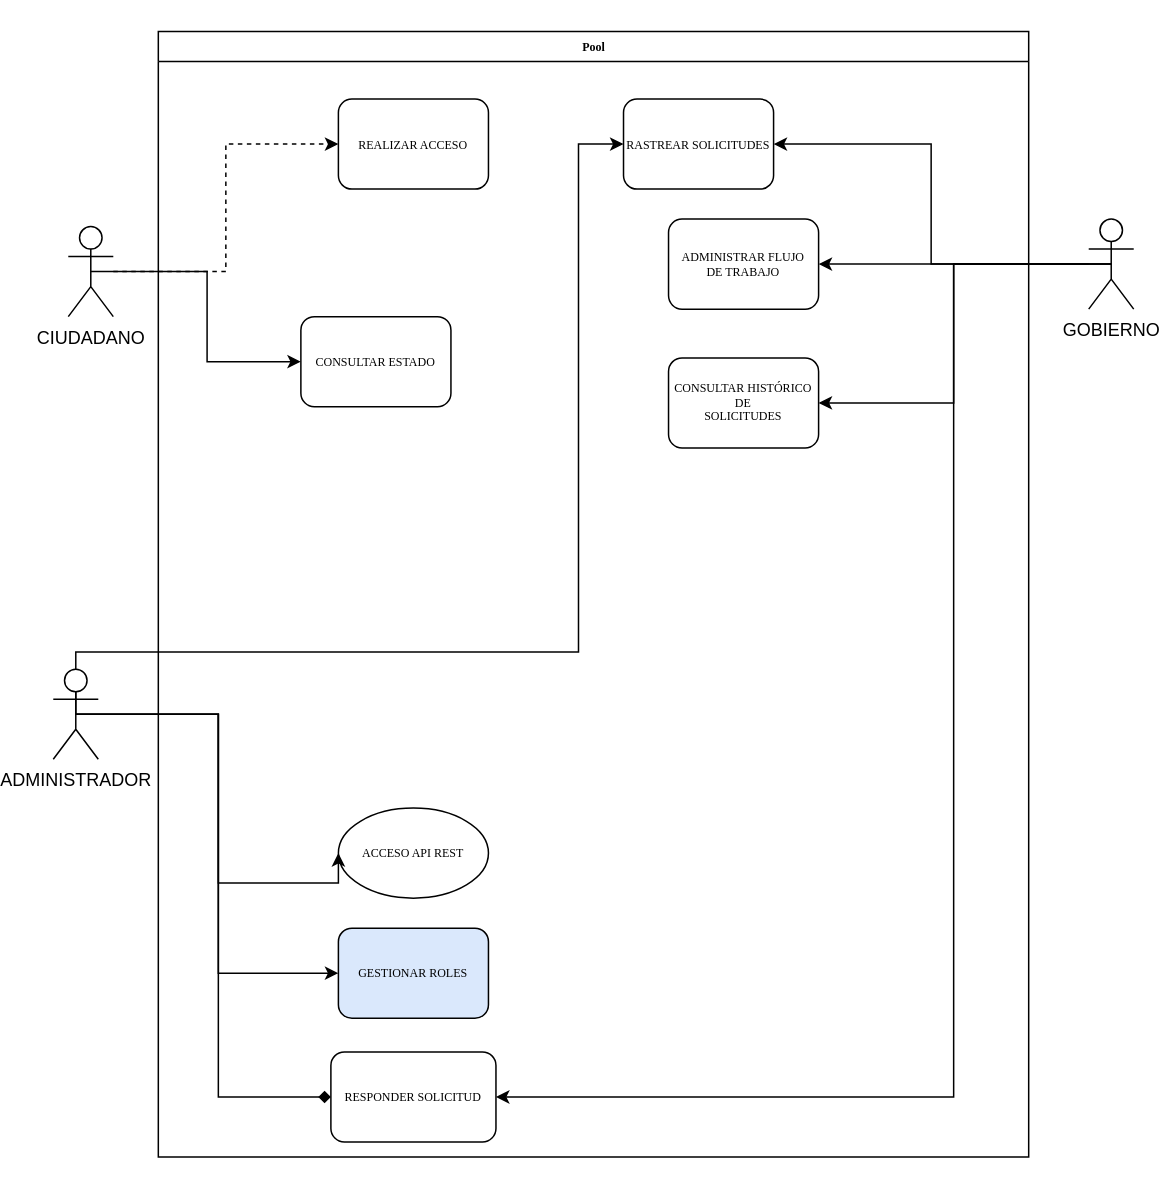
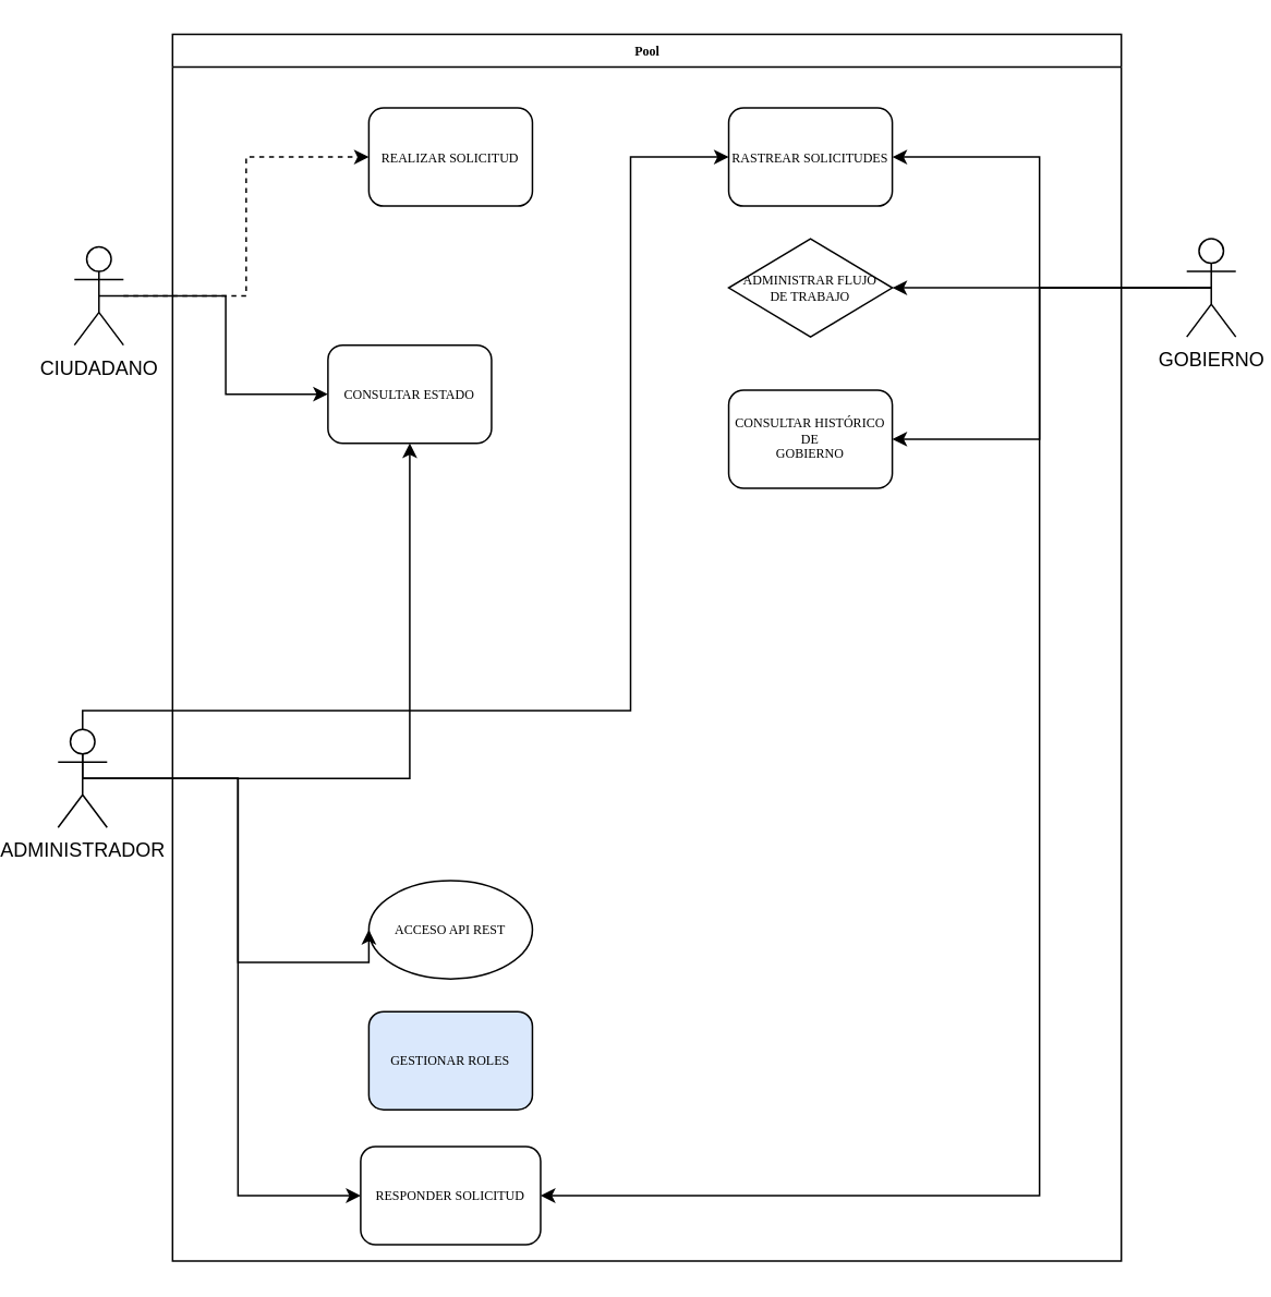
- <mxCell id="3" value="RASTREAR SOLICITUDES" style="rounded=1;whiteSpace=wrap;html=1;shadow=0;labelBackgroundColor=none;strokeWidth=1;fontFamily=Verdana;fontSize=8;align=center;" parent="1" vertex="1"><mxGeometry x="400" y="65.5" width="100" height="60" as="geometry" /></mxCell>
+ <mxCell id="3" value="RASTREAR SOLICITUDES" style="rounded=1;whiteSpace=wrap;html=1;shadow=0;labelBackgroundColor=none;strokeWidth=1;fontFamily=Verdana;fontSize=8;align=center;" parent="1" vertex="1"><mxGeometry x="430" y="65.5" width="100" height="60" as="geometry" /></mxCell>
- <mxCell id="9" value="REALIZAR ACCESO" style="rounded=1;whiteSpace=wrap;html=1;shadow=0;labelBackgroundColor=none;strokeWidth=1;fontFamily=Verdana;fontSize=8;align=center;" parent="1" vertex="1"><mxGeometry x="210" y="65.5" width="100" height="60" as="geometry" /></mxCell>
+ <mxCell id="9" value="REALIZAR SOLICITUD" style="rounded=1;whiteSpace=wrap;html=1;shadow=0;labelBackgroundColor=none;strokeWidth=1;fontFamily=Verdana;fontSize=8;align=center;" parent="1" vertex="1"><mxGeometry x="210" y="65.5" width="100" height="60" as="geometry" /></mxCell>
- <mxCell id="4" value="ADMINISTRAR FLUJO&lt;br&gt;DE TRABAJO" style="rounded=1;whiteSpace=wrap;html=1;shadow=0;labelBackgroundColor=none;strokeWidth=1;fontFamily=Verdana;fontSize=8;align=center;" parent="1" vertex="1"><mxGeometry x="430" y="145.5" width="100" height="60" as="geometry" /></mxCell>
+ <mxCell id="4" value="ADMINISTRAR FLUJO&lt;br&gt;DE TRABAJO" style="rhombus;whiteSpace=wrap;html=1;shadow=0;labelBackgroundColor=none;strokeWidth=1;fontFamily=Verdana;fontSize=8;align=center;" parent="1" vertex="1"><mxGeometry x="430" y="145.5" width="100" height="60" as="geometry" /></mxCell>
- <mxCell id="5" value="CONSULTAR HISTÓRICO DE&lt;br&gt;SOLICITUDES" style="rounded=1;whiteSpace=wrap;html=1;shadow=0;labelBackgroundColor=none;strokeWidth=1;fontFamily=Verdana;fontSize=8;align=center;" parent="1" vertex="1"><mxGeometry x="430" y="238" width="100" height="60" as="geometry" /></mxCell>
+ <mxCell id="5" value="CONSULTAR HISTÓRICO DE&lt;br&gt;GOBIERNO" style="rounded=1;whiteSpace=wrap;html=1;shadow=0;labelBackgroundColor=none;strokeWidth=1;fontFamily=Verdana;fontSize=8;align=center;" parent="1" vertex="1"><mxGeometry x="430" y="238" width="100" height="60" as="geometry" /></mxCell>
- <mxCell id="19" style="edgeStyle=orthogonalEdgeStyle;rounded=0;orthogonalLoop=1;jettySize=auto;html=1;exitX=0.5;exitY=0.5;exitDx=0;exitDy=0;exitPerimeter=0;entryX=0;entryY=0.5;entryDx=0;entryDy=0;" parent="1" source="23" target="7" edge="1"><mxGeometry relative="1" as="geometry" /></mxCell>
+ <mxCell id="19" style="edgeStyle=orthogonalEdgeStyle;rounded=0;orthogonalLoop=1;jettySize=auto;html=1;exitX=0.5;exitY=0.5;exitDx=0;exitDy=0;exitPerimeter=0;" parent="1" source="23" target="10" edge="1"><mxGeometry relative="1" as="geometry" /></mxCell>
- <mxCell id="20" style="edgeStyle=orthogonalEdgeStyle;rounded=0;orthogonalLoop=1;jettySize=auto;html=1;exitX=0.5;exitY=0.5;exitDx=0;exitDy=0;exitPerimeter=0;entryX=0;entryY=0.5;entryDx=0;entryDy=0;endArrow=diamond;" parent="1" source="23" target="8" edge="1"><mxGeometry relative="1" as="geometry"><Array as="points"><mxPoint x="130" y="475" /><mxPoint x="130" y="731" /></Array></mxGeometry></mxCell>
+ <mxCell id="20" style="edgeStyle=orthogonalEdgeStyle;rounded=0;orthogonalLoop=1;jettySize=auto;html=1;exitX=0.5;exitY=0.5;exitDx=0;exitDy=0;exitPerimeter=0;entryX=0;entryY=0.5;entryDx=0;entryDy=0;" parent="1" source="23" target="8" edge="1"><mxGeometry relative="1" as="geometry"><Array as="points"><mxPoint x="130" y="475" /><mxPoint x="130" y="731" /></Array></mxGeometry></mxCell>
